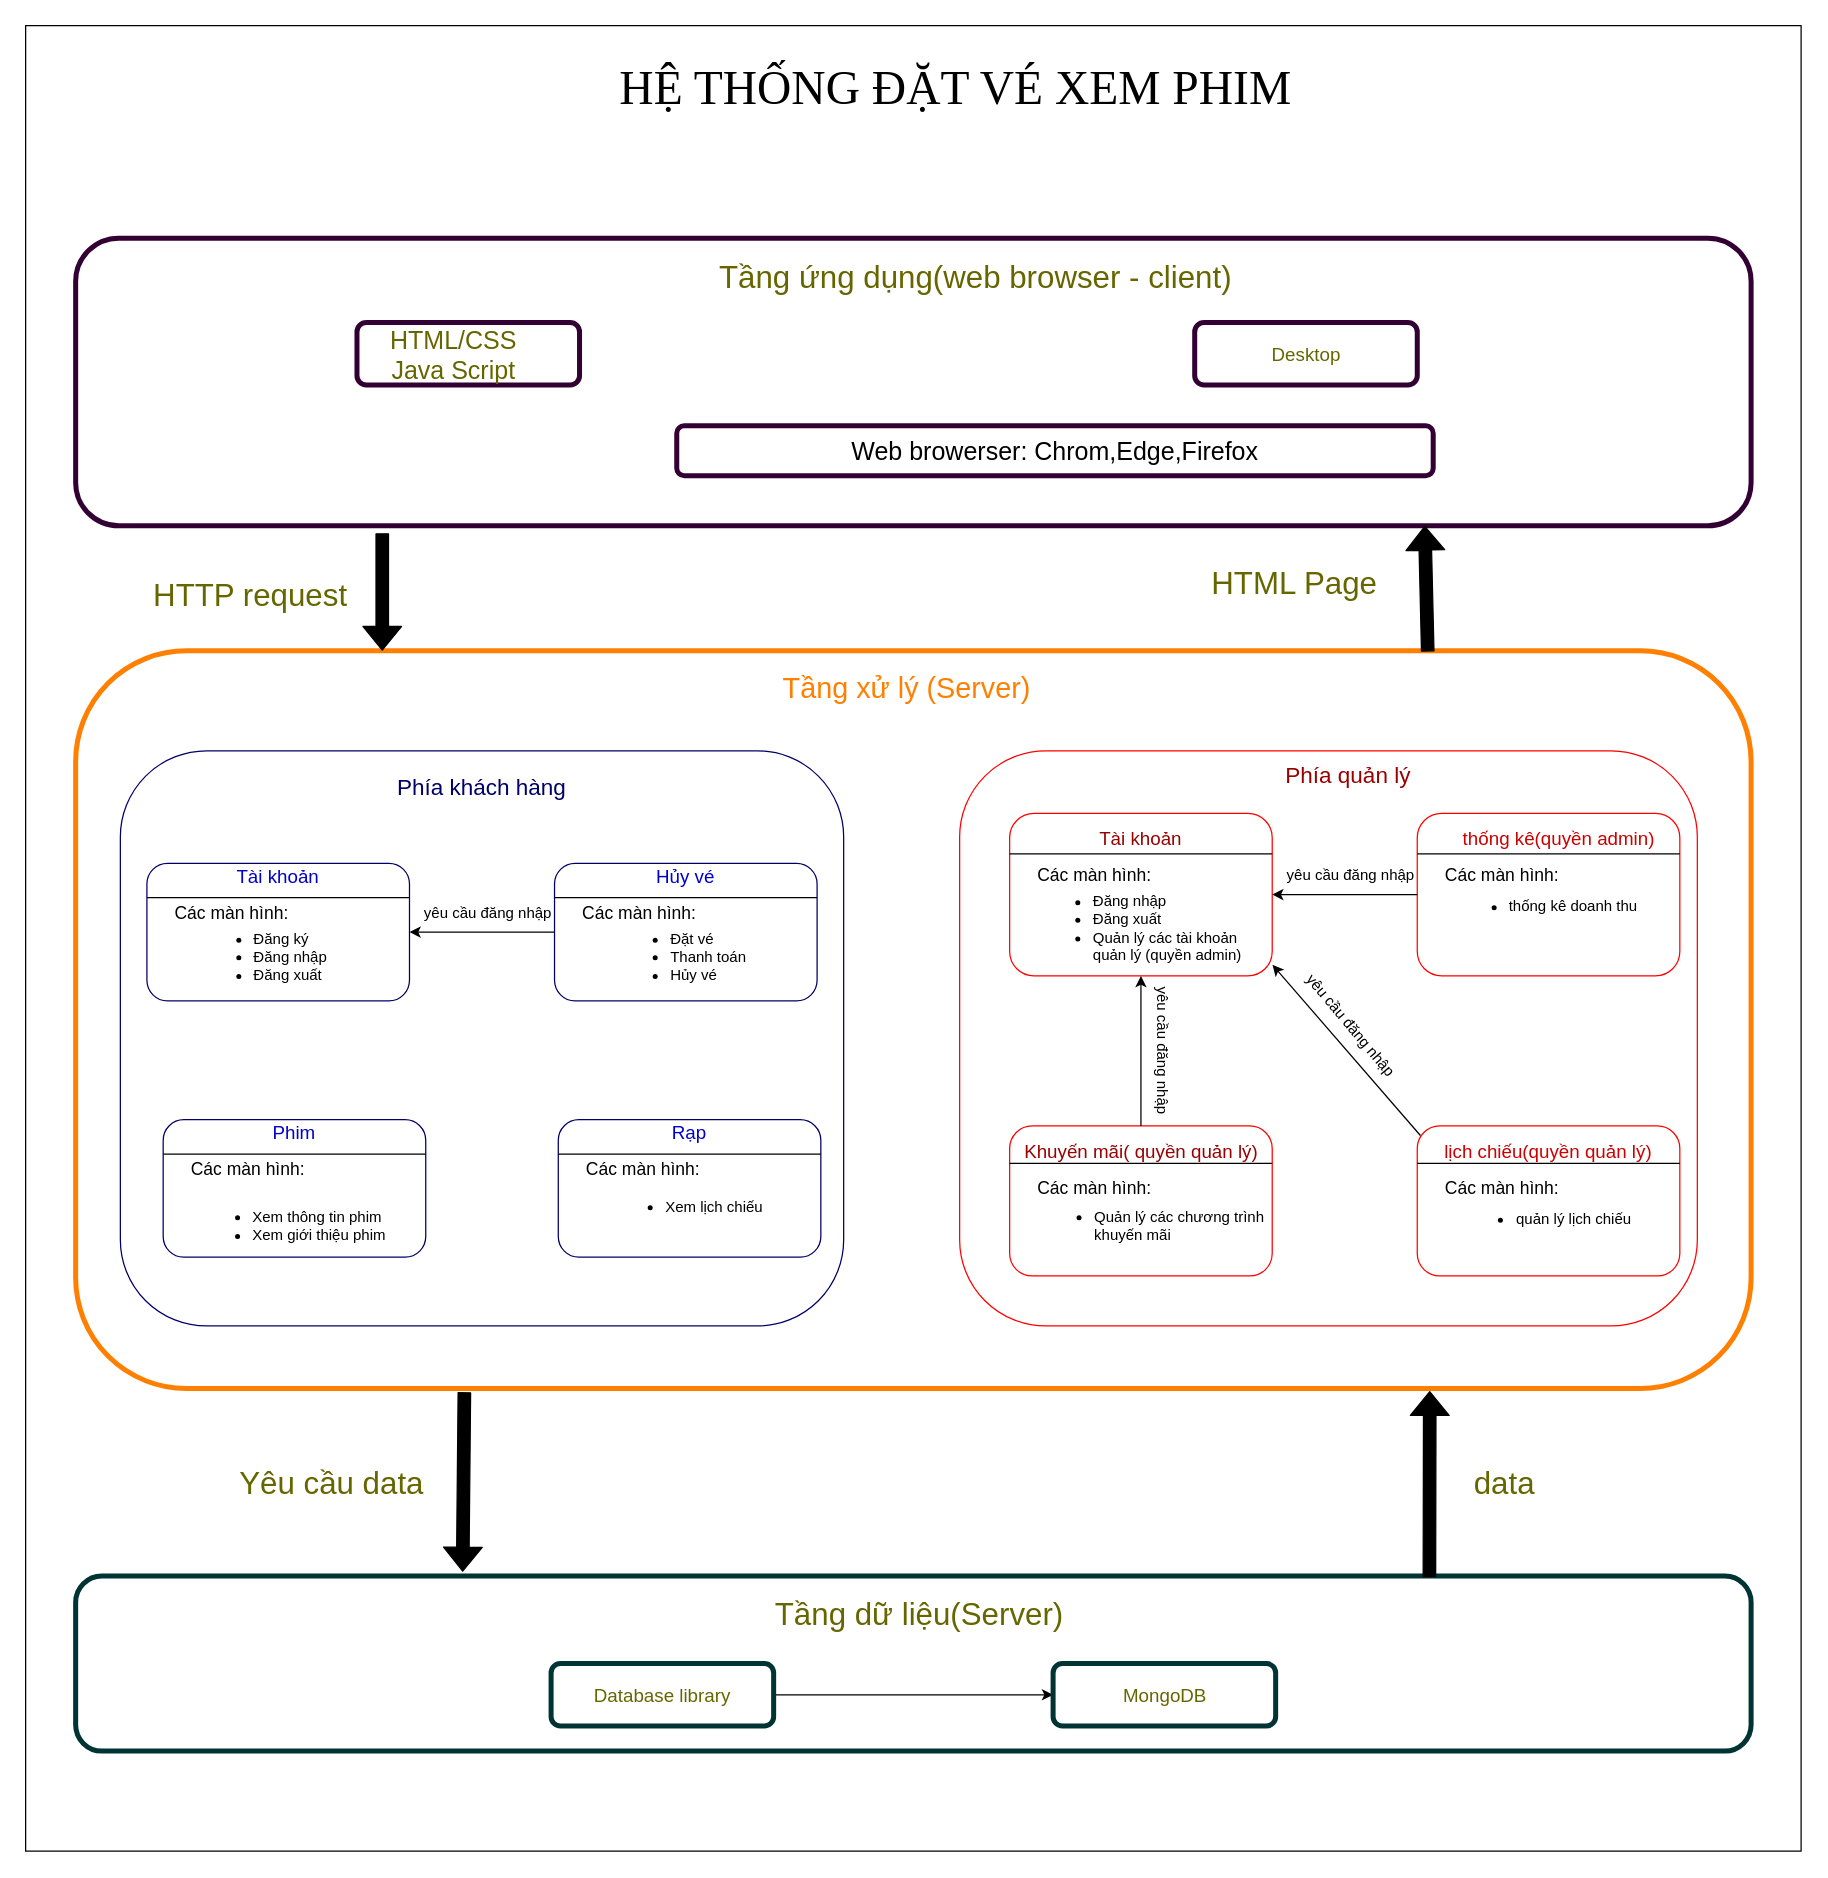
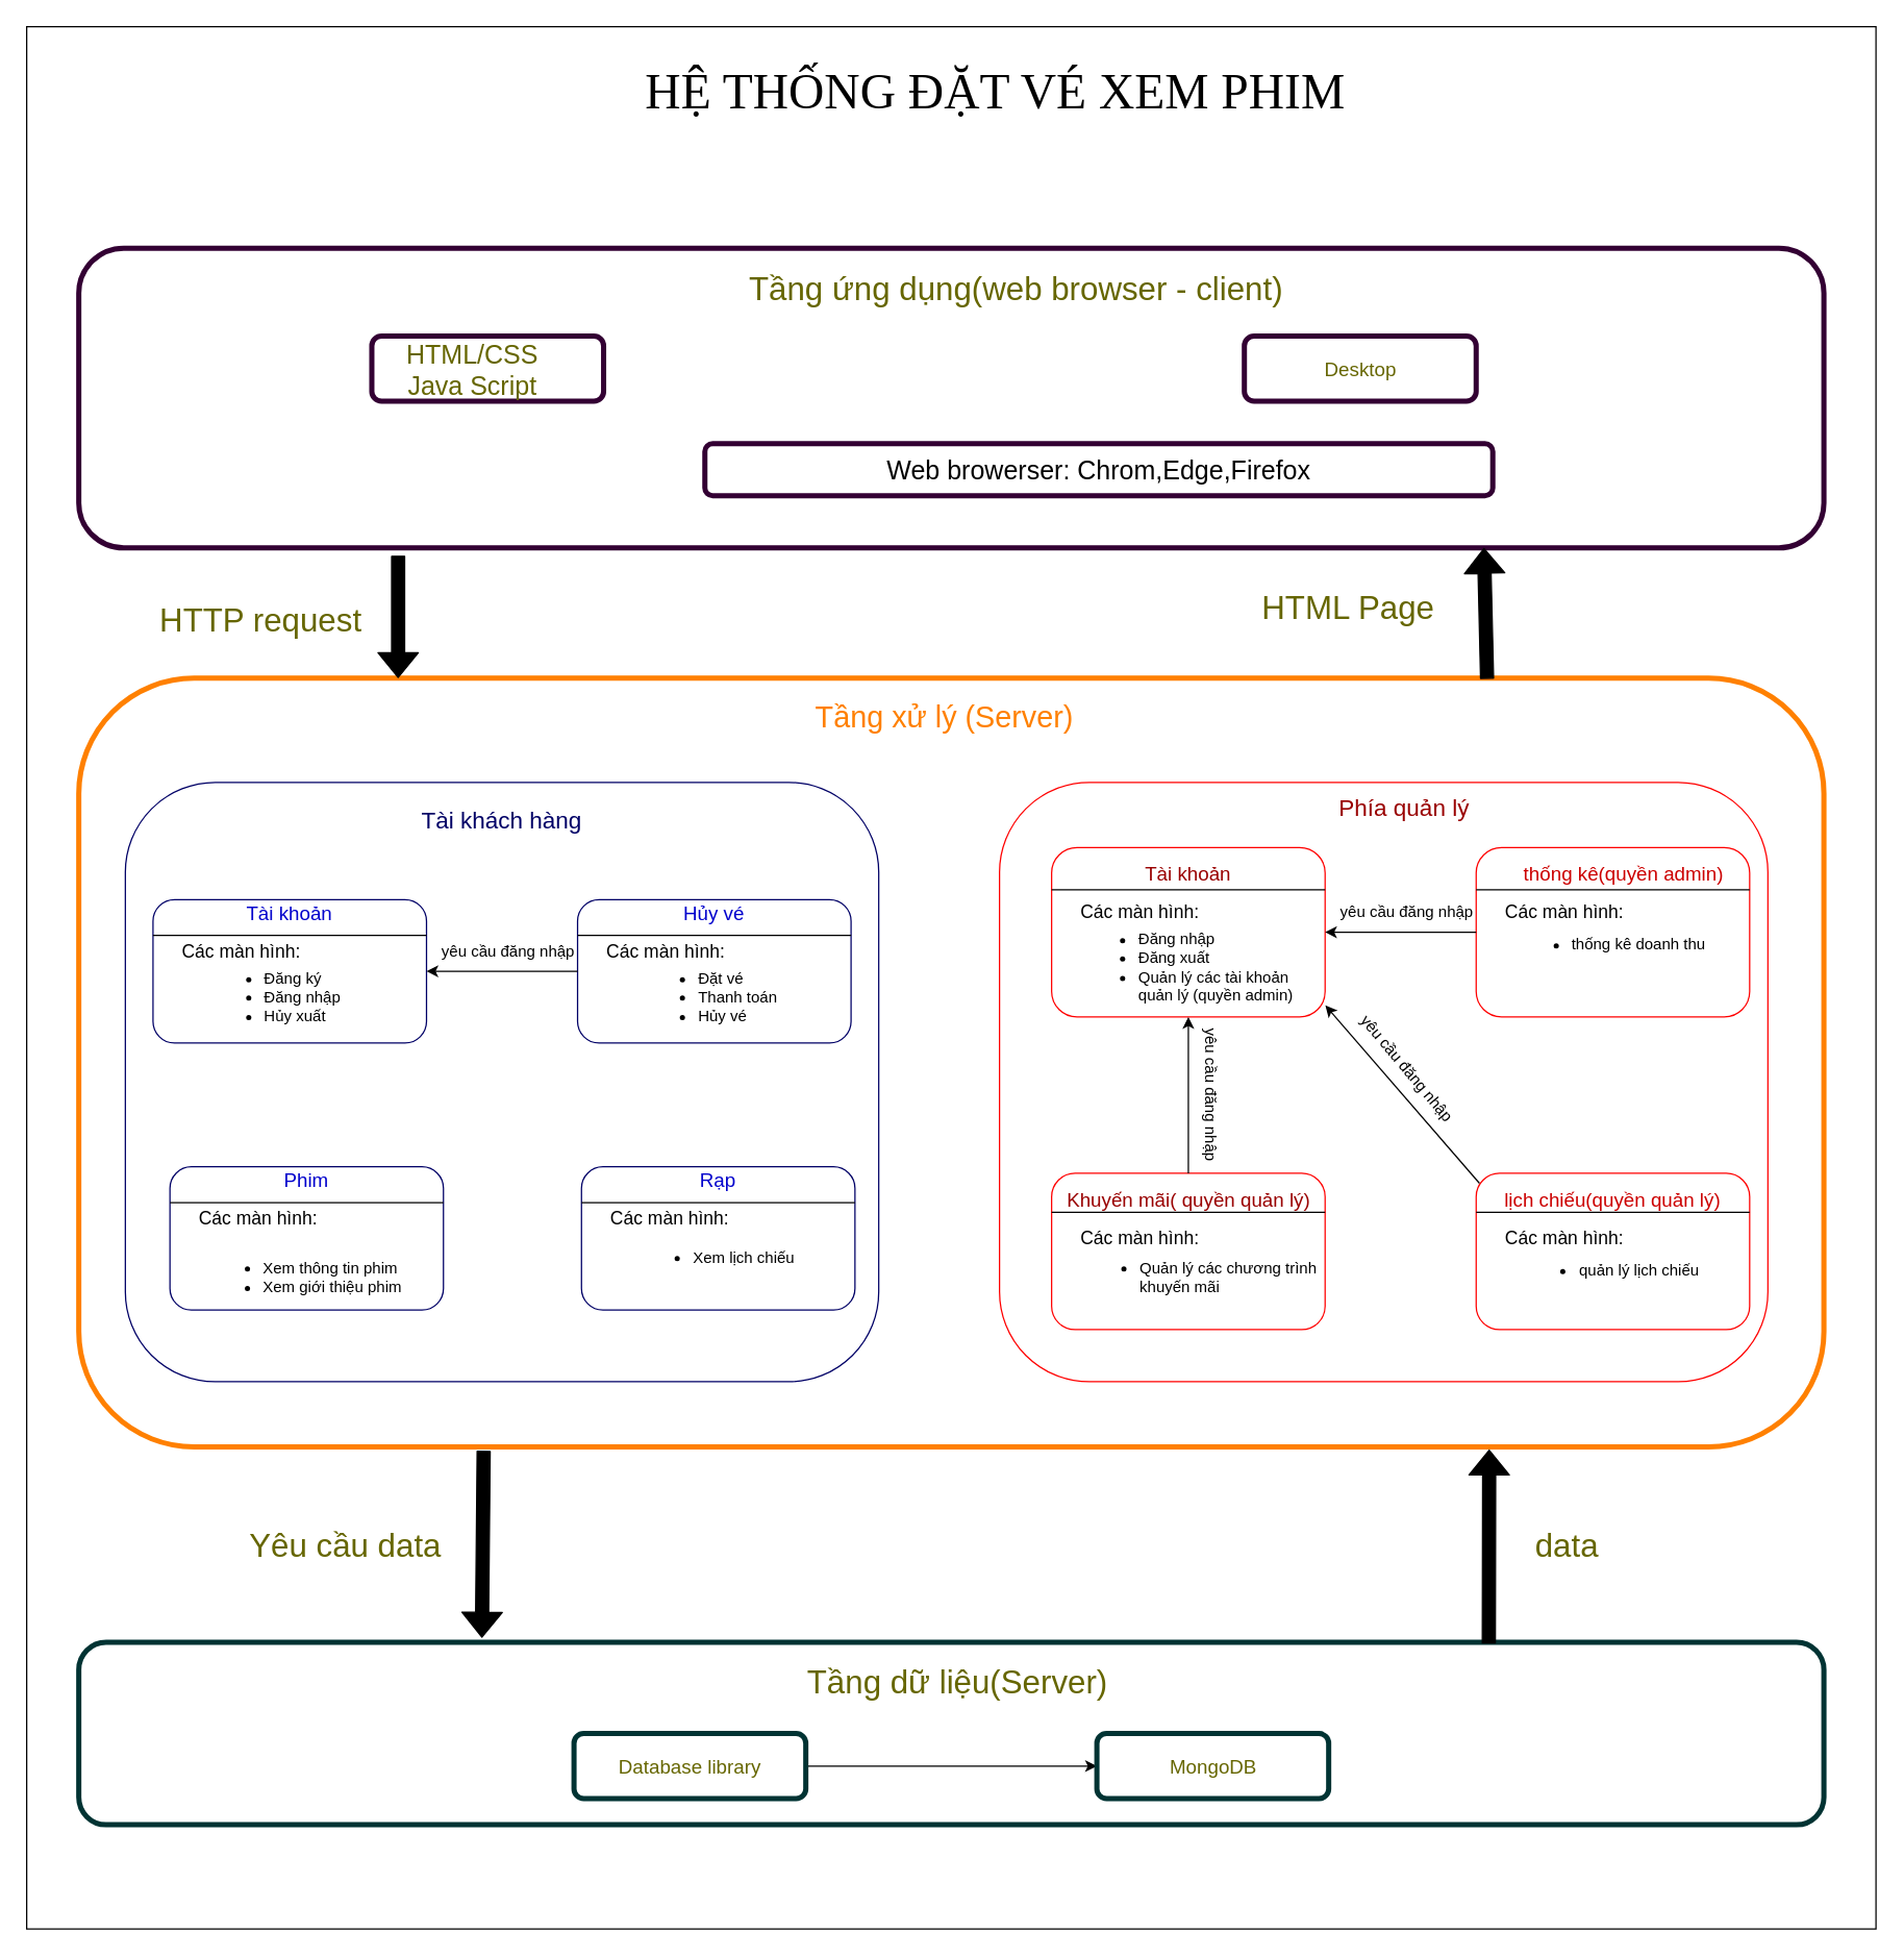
- <mxCell id="7" value="&lt;font style=&quot;font-size: 18px&quot; color=&quot;#000066&quot;&gt;Phía khách hàng&lt;/font&gt;" style="text;html=1;strokeColor=none;fillColor=none;align=center;verticalAlign=middle;whiteSpace=wrap;rounded=0;" parent="1" vertex="1"><mxGeometry x="285" y="620" width="200" height="20" as="geometry" /></mxCell>
+ <mxCell id="7" value="&lt;font style=&quot;font-size: 18px&quot; color=&quot;#000066&quot;&gt;Tài khách hàng&lt;/font&gt;" style="text;html=1;strokeColor=none;fillColor=none;align=center;verticalAlign=middle;whiteSpace=wrap;rounded=0;" parent="1" vertex="1"><mxGeometry x="285" y="620" width="200" height="20" as="geometry" /></mxCell>
- <mxCell id="12" value="&lt;div style=&quot;text-align: left&quot;&gt;&lt;ul&gt;&lt;li&gt;&lt;span&gt;Đăng ký&lt;/span&gt;&lt;/li&gt;&lt;li&gt;&lt;span&gt;&lt;div style=&quot;text-align: left&quot;&gt;&lt;span&gt;Đăng nhập&lt;/span&gt;&lt;/div&gt;&lt;/span&gt;&lt;/li&gt;&lt;li&gt;&lt;span&gt;&lt;div style=&quot;text-align: left&quot;&gt;&lt;span&gt;Đăng xuất&lt;/span&gt;&lt;/div&gt;&lt;/span&gt;&lt;/li&gt;&lt;/ul&gt;&lt;/div&gt;" style="text;html=1;strokeColor=none;fillColor=none;align=center;verticalAlign=middle;whiteSpace=wrap;rounded=0;" parent="1" vertex="1"><mxGeometry x="142" y="740" width="140" height="50" as="geometry" /></mxCell>
+ <mxCell id="12" value="&lt;div style=&quot;text-align: left&quot;&gt;&lt;ul&gt;&lt;li&gt;&lt;span&gt;Đăng ký&lt;/span&gt;&lt;/li&gt;&lt;li&gt;&lt;span&gt;&lt;div style=&quot;text-align: left&quot;&gt;&lt;span&gt;Đăng nhập&lt;/span&gt;&lt;/div&gt;&lt;/span&gt;&lt;/li&gt;&lt;li&gt;&lt;span&gt;&lt;div style=&quot;text-align: left&quot;&gt;&lt;span&gt;Hủy xuất&lt;/span&gt;&lt;/div&gt;&lt;/span&gt;&lt;/li&gt;&lt;/ul&gt;&lt;/div&gt;" style="text;html=1;strokeColor=none;fillColor=none;align=center;verticalAlign=middle;whiteSpace=wrap;rounded=0;" parent="1" vertex="1"><mxGeometry x="142" y="740" width="140" height="50" as="geometry" /></mxCell>
